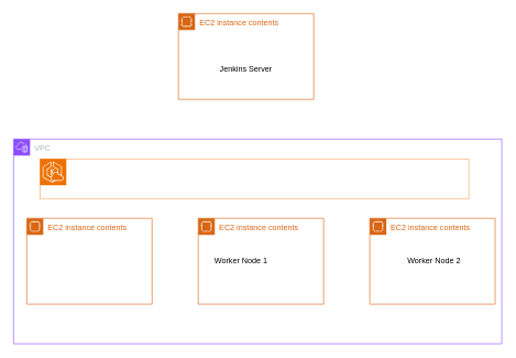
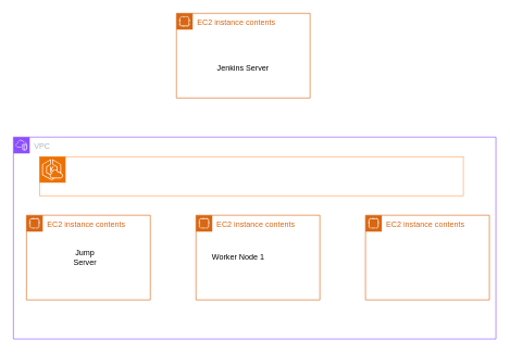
+ <mxCell id="8" value="Jump Server" style="text;strokeColor=none;align=center;fillColor=none;html=1;verticalAlign=middle;whiteSpace=wrap;rounded=0;" vertex="1" parent="7"><mxGeometry x="60" y="50" width="60" height="30" as="geometry" /></mxCell>
- <mxCell id="6" value="Worker Node 2" style="text;strokeColor=none;align=center;fillColor=none;html=1;verticalAlign=middle;whiteSpace=wrap;rounded=0;" vertex="1" parent="5"><mxGeometry x="55" y="50" width="85" height="30" as="geometry" /></mxCell>
